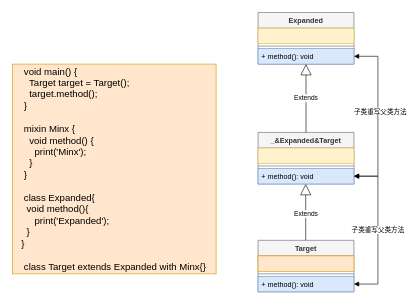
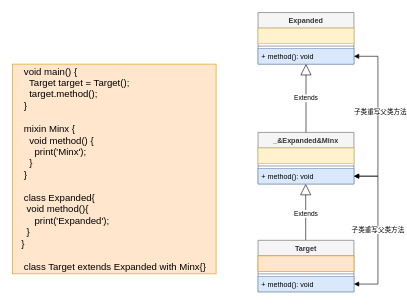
- <mxCell id="11" value="_&amp;Expanded&amp;Target" style="swimlane;fontStyle=1;align=center;verticalAlign=top;childLayout=stackLayout;horizontal=1;startSize=26;horizontalStack=0;resizeParent=1;resizeParentMax=0;resizeLast=0;collapsible=1;marginBottom=0;fillColor=#f5f5f5;strokeColor=#666666;fontColor=#333333;" vertex="1" parent="1"><mxGeometry x="430" y="220" width="160" height="86" as="geometry" /></mxCell>
+ <mxCell id="11" value="_&amp;Expanded&amp;Minx" style="swimlane;fontStyle=1;align=center;verticalAlign=top;childLayout=stackLayout;horizontal=1;startSize=26;horizontalStack=0;resizeParent=1;resizeParentMax=0;resizeLast=0;collapsible=1;marginBottom=0;fillColor=#f5f5f5;strokeColor=#666666;fontColor=#333333;" vertex="1" parent="1"><mxGeometry x="430" y="220" width="160" height="86" as="geometry" /></mxCell>
